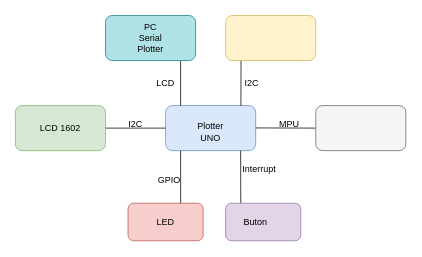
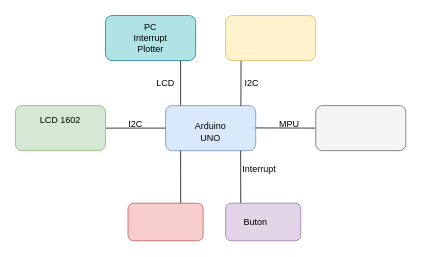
- <mxCell id="24" value="PC&lt;div&gt;Serial Plotter&lt;/div&gt;" style="text;html=1;align=center;verticalAlign=middle;whiteSpace=wrap;rounded=0;" vertex="1" parent="1"><mxGeometry x="165" y="30" width="70" height="40" as="geometry" /></mxCell>
+ <mxCell id="24" value="PC&lt;div&gt;Interrupt Plotter&lt;/div&gt;" style="text;html=1;align=center;verticalAlign=middle;whiteSpace=wrap;rounded=0;" vertex="1" parent="1"><mxGeometry x="165" y="30" width="70" height="40" as="geometry" /></mxCell>
- <mxCell id="15" value="LCD 1602" style="text;html=1;align=center;verticalAlign=middle;whiteSpace=wrap;rounded=0;" parent="1" vertex="1"><mxGeometry x="50" y="155" width="60" height="30" as="geometry" /></mxCell>
+ <mxCell id="15" value="LCD 1602" style="text;html=1;align=center;verticalAlign=middle;whiteSpace=wrap;rounded=0;" parent="1" vertex="1"><mxGeometry x="50" y="145" width="60" height="30" as="geometry" /></mxCell>
- <mxCell id="3" value="Plotter UNO" style="text;html=1;align=center;verticalAlign=middle;whiteSpace=wrap;rounded=0;" parent="1" vertex="1"><mxGeometry x="250" y="160" width="60" height="30" as="geometry" /></mxCell>
+ <mxCell id="3" value="Arduino UNO" style="text;html=1;align=center;verticalAlign=middle;whiteSpace=wrap;rounded=0;" parent="1" vertex="1"><mxGeometry x="250" y="160" width="60" height="30" as="geometry" /></mxCell>
- <mxCell id="19" value="GPIO" style="text;html=1;align=center;verticalAlign=middle;whiteSpace=wrap;rounded=0;" parent="1" vertex="1"><mxGeometry x="200" y="230" width="50" height="20" as="geometry" /></mxCell>
- <mxCell id="18" value="LED" style="text;html=1;align=center;verticalAlign=middle;whiteSpace=wrap;rounded=0;" parent="1" vertex="1"><mxGeometry x="190" y="280" width="60" height="30" as="geometry" /></mxCell>
